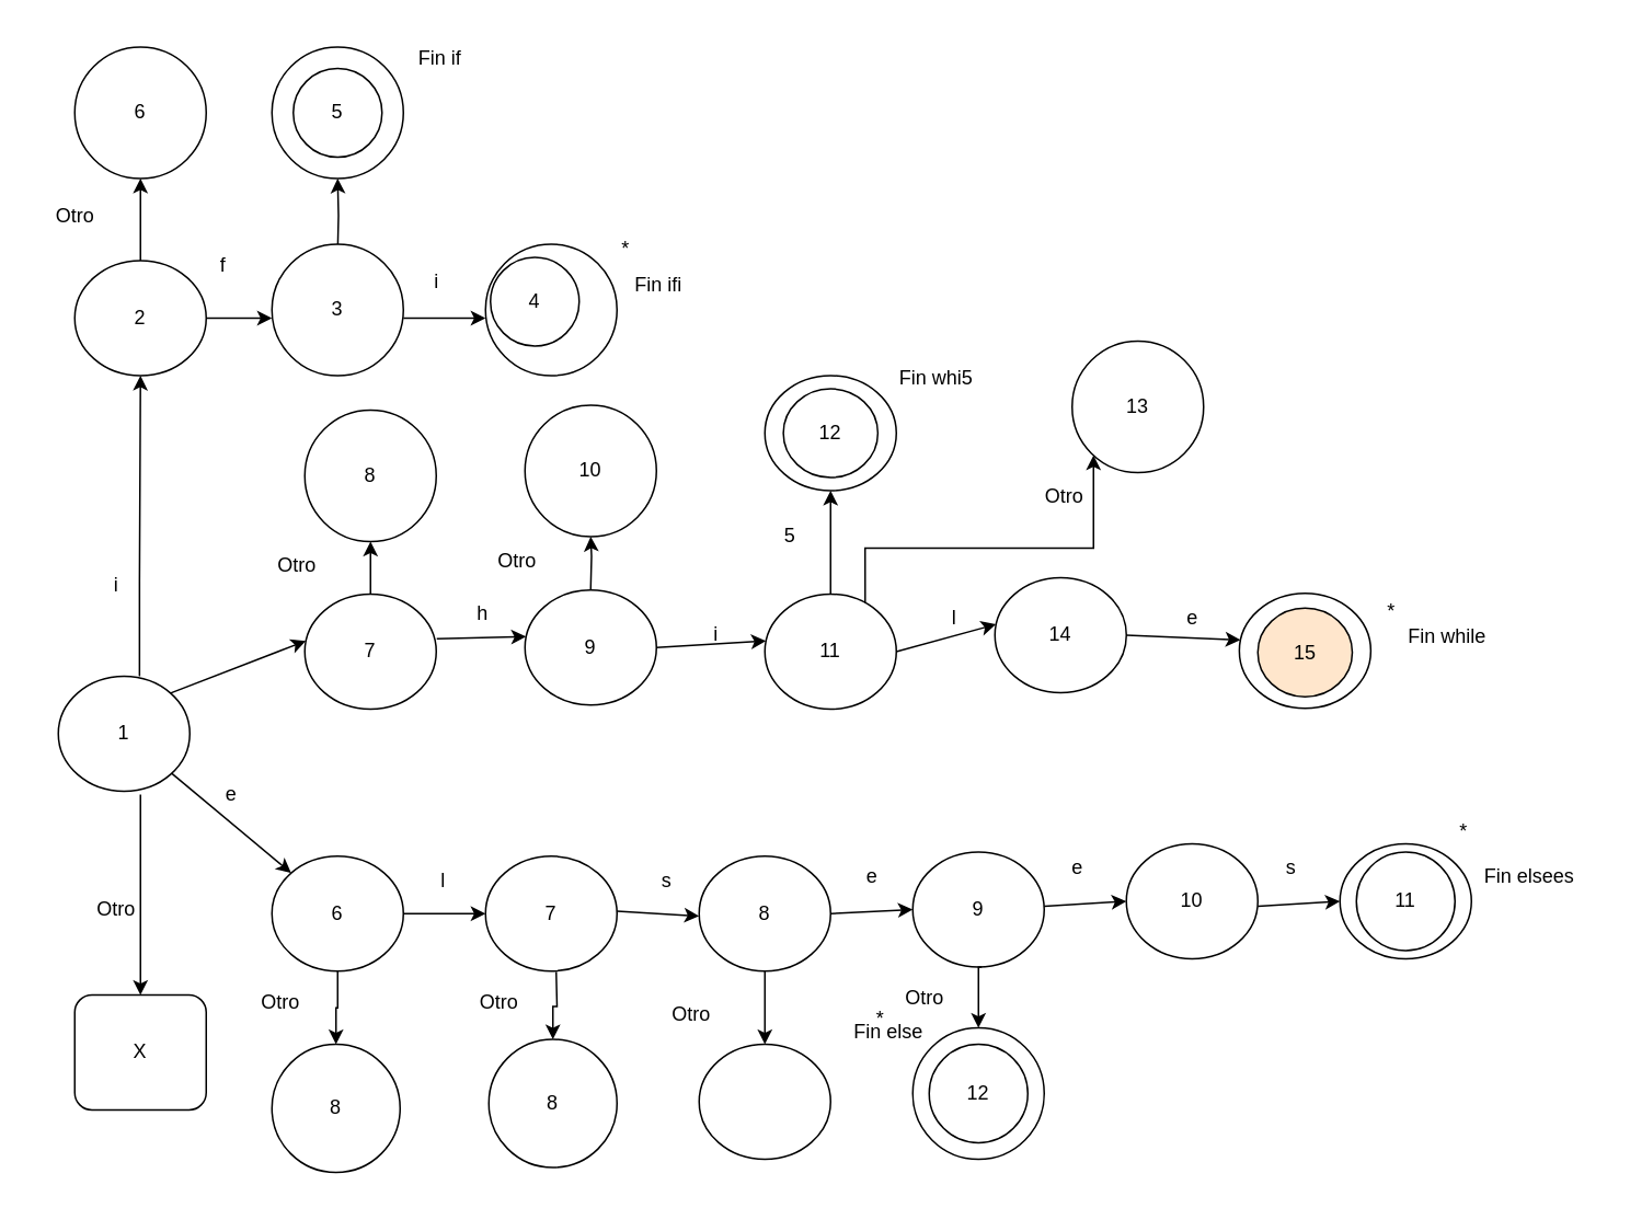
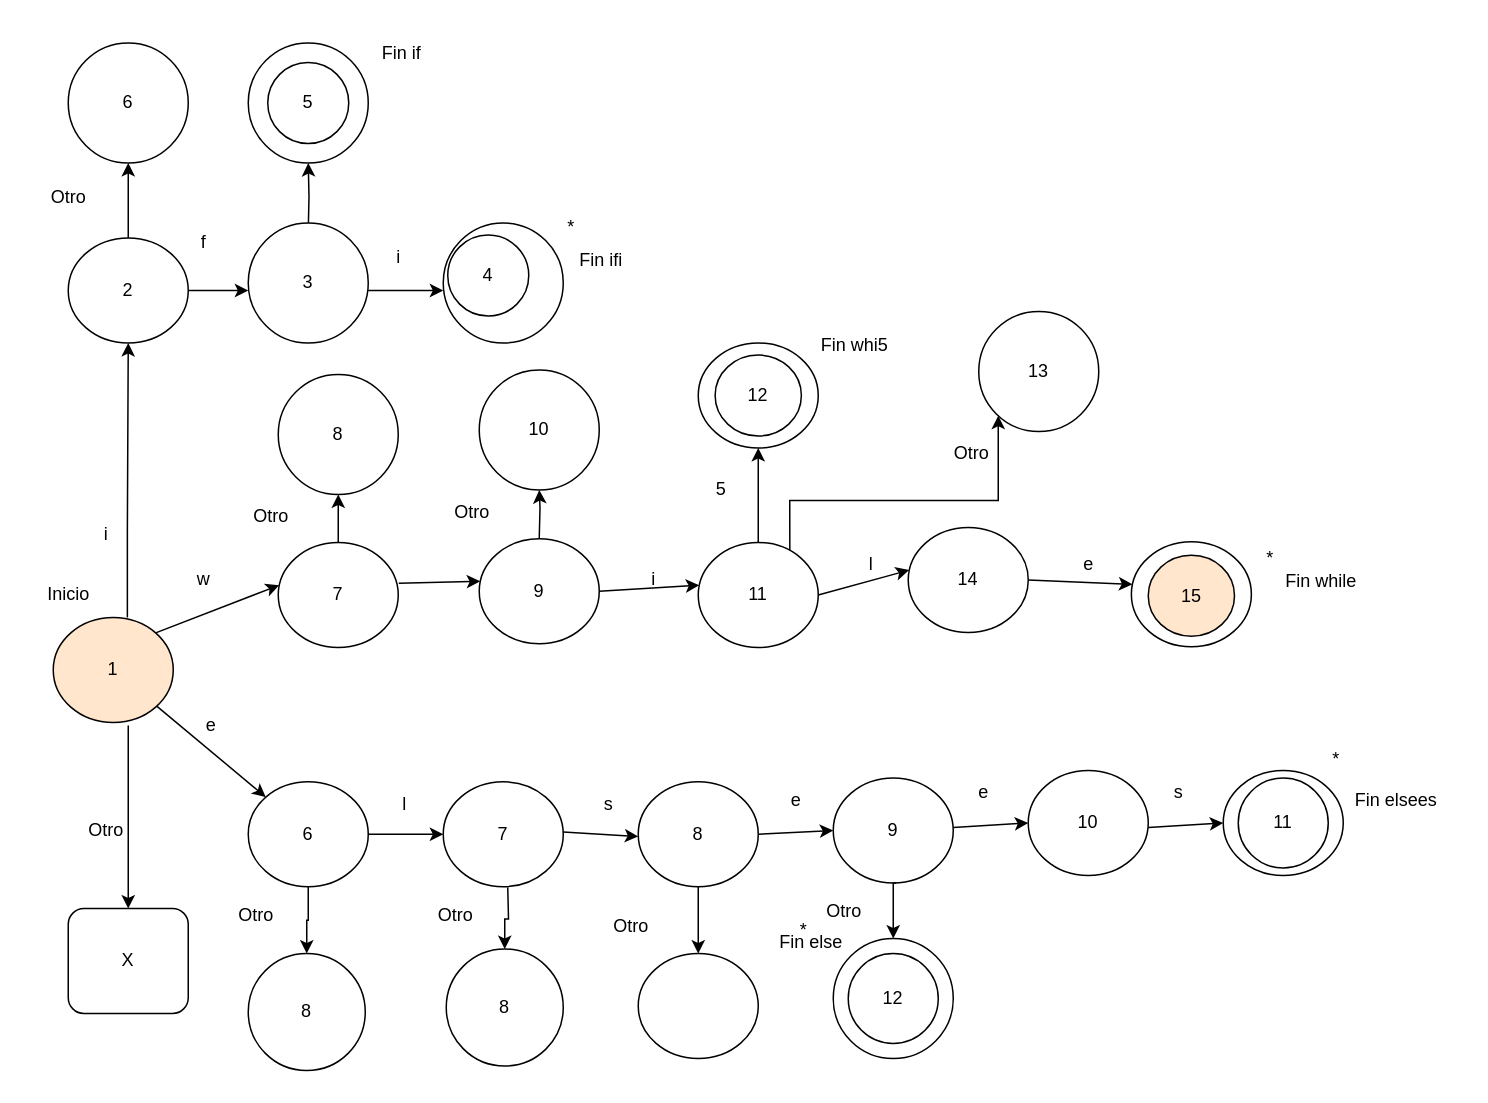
- <mxCell id="38" value="h" style="text;html=1;align=center;verticalAlign=middle;resizable=0;points=[];autosize=1;strokeColor=none;fillColor=none;" vertex="1" parent="1"><mxGeometry x="278" y="358" width="30" height="30" as="geometry" /></mxCell>
+ <mxCell id="35" value="w" style="text;html=1;align=center;verticalAlign=middle;resizable=0;points=[];autosize=1;strokeColor=none;fillColor=none;" vertex="1" parent="1"><mxGeometry x="120" y="371" width="30" height="30" as="geometry" /></mxCell>
+ <mxCell id="18" value="Inicio" style="text;html=1;align=center;verticalAlign=middle;resizable=0;points=[];autosize=1;strokeColor=none;fillColor=none;" vertex="1" parent="1"><mxGeometry x="20" y="381" width="50" height="30" as="geometry" /></mxCell>
- <mxCell id="3" value="1" style="ellipse;whiteSpace=wrap;html=1;" vertex="1" parent="1"><mxGeometry x="35" y="411" width="80" height="70" as="geometry" /></mxCell>
+ <mxCell id="3" value="1" style="ellipse;whiteSpace=wrap;html=1;fillColor=#ffe6cc;" vertex="1" parent="1"><mxGeometry x="35" y="411" width="80" height="70" as="geometry" /></mxCell>
